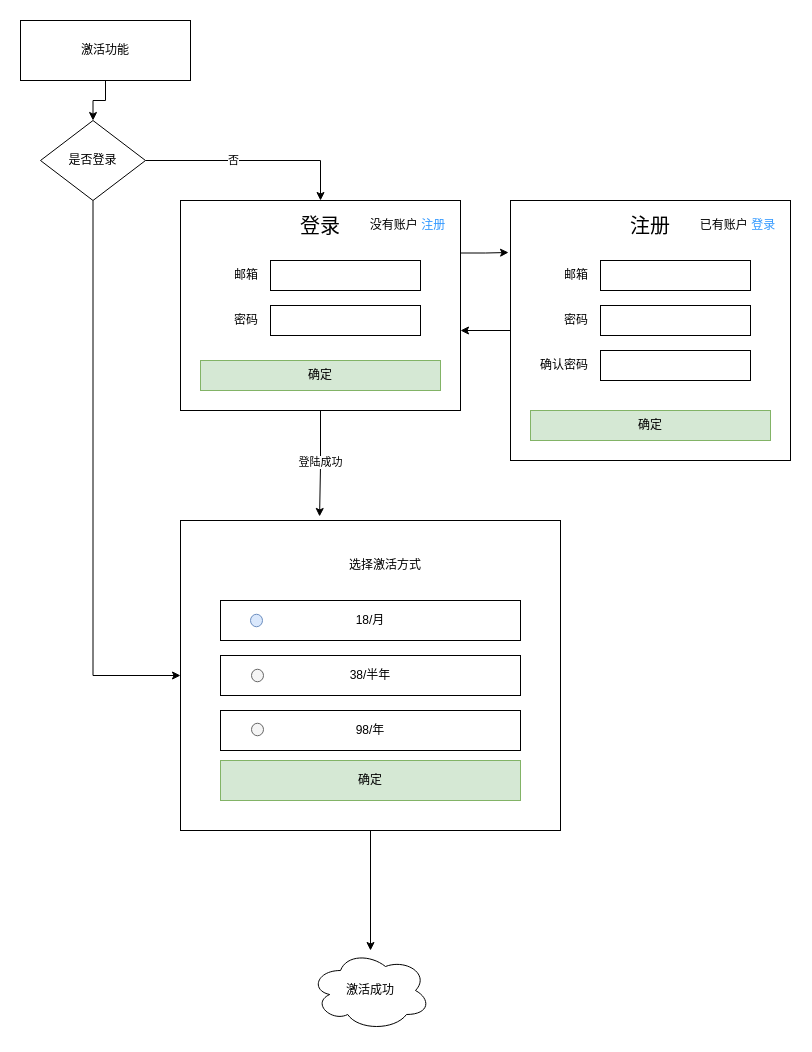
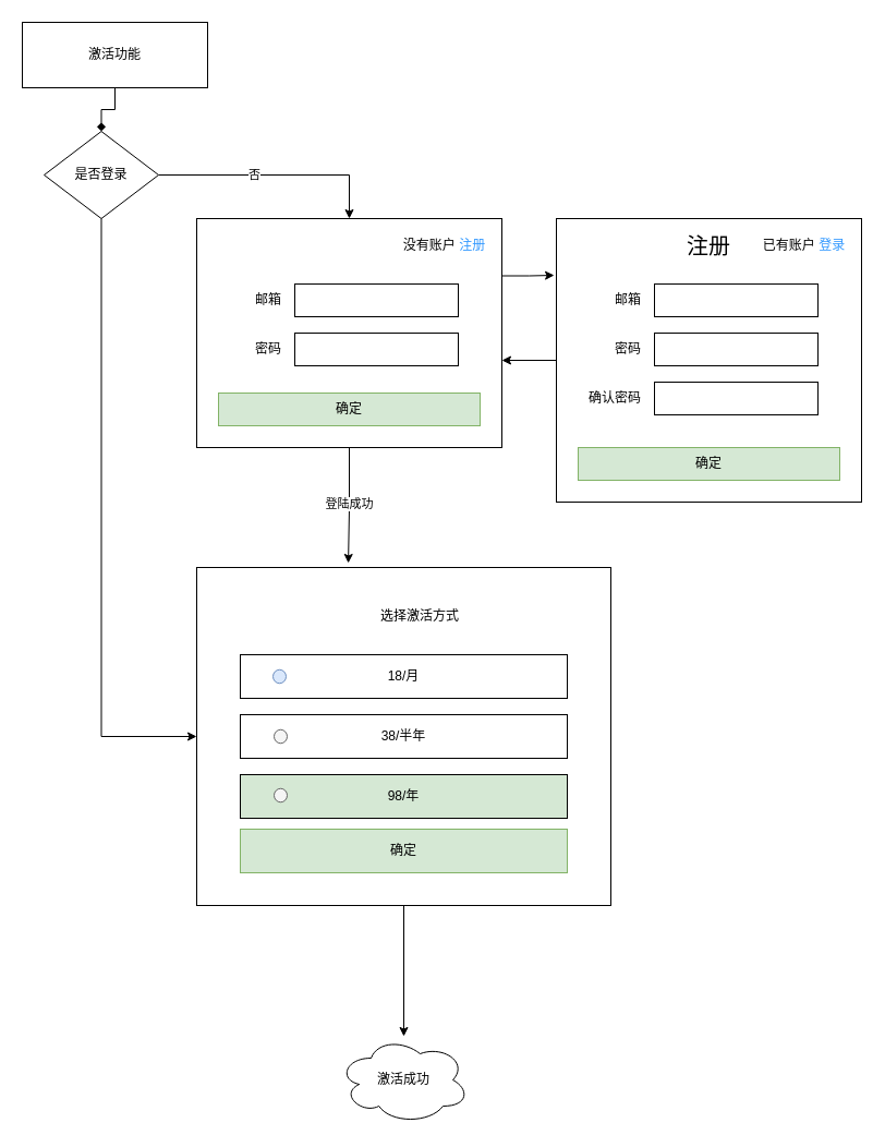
- <mxCell id="23" style="edgeStyle=orthogonalEdgeStyle;rounded=0;orthogonalLoop=1;jettySize=auto;html=1;exitX=0.5;exitY=1;exitDx=0;exitDy=0;entryX=0.5;entryY=0;entryDx=0;entryDy=0;" edge="1" parent="1" source="24" target="28"><mxGeometry relative="1" as="geometry" /></mxCell>
+ <mxCell id="23" style="edgeStyle=orthogonalEdgeStyle;rounded=0;orthogonalLoop=1;jettySize=auto;html=1;exitX=0.5;exitY=1;exitDx=0;exitDy=0;entryX=0.5;entryY=0;entryDx=0;entryDy=0;endArrow=diamond;" edge="1" parent="1" source="24" target="28"><mxGeometry relative="1" as="geometry" /></mxCell>
- <mxCell id="8" value="登录" style="text;html=1;strokeColor=none;fillColor=none;align=center;verticalAlign=middle;whiteSpace=wrap;rounded=0;fontSize=20;" vertex="1" parent="2"><mxGeometry x="110" y="10" width="60" height="30" as="geometry" /></mxCell>
- <mxCell id="37" value="98/年" style="rounded=0;whiteSpace=wrap;html=1;" vertex="1" parent="1"><mxGeometry x="220" y="710" width="300" height="40" as="geometry" /></mxCell>
+ <mxCell id="37" value="98/年" style="rounded=0;whiteSpace=wrap;html=1;fillColor=#d5e8d4;" vertex="1" parent="1"><mxGeometry x="220" y="710" width="300" height="40" as="geometry" /></mxCell>
